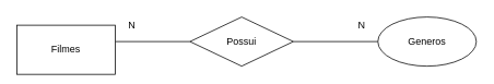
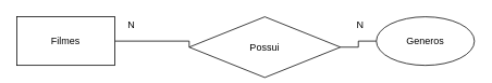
- <mxCell id="4" value="Possui" style="rhombus;whiteSpace=wrap;html=1;" vertex="1" parent="1"><mxGeometry x="231" y="20" width="126" height="60" as="geometry" /></mxCell>
+ <mxCell id="4" value="Possui" style="rhombus;whiteSpace=wrap;html=1;" vertex="1" parent="1"><mxGeometry x="231" y="20" width="185" height="75" as="geometry" /></mxCell>
- <mxCell id="3" value="Filmes" style="rounded=0;whiteSpace=wrap;html=1;" vertex="1" parent="1"><mxGeometry x="20" y="30" width="120" height="60" as="geometry" /></mxCell>
+ <mxCell id="3" value="Filmes" style="rounded=0;whiteSpace=wrap;html=1;" vertex="1" parent="1"><mxGeometry x="20" y="20" width="120" height="60" as="geometry" /></mxCell>
